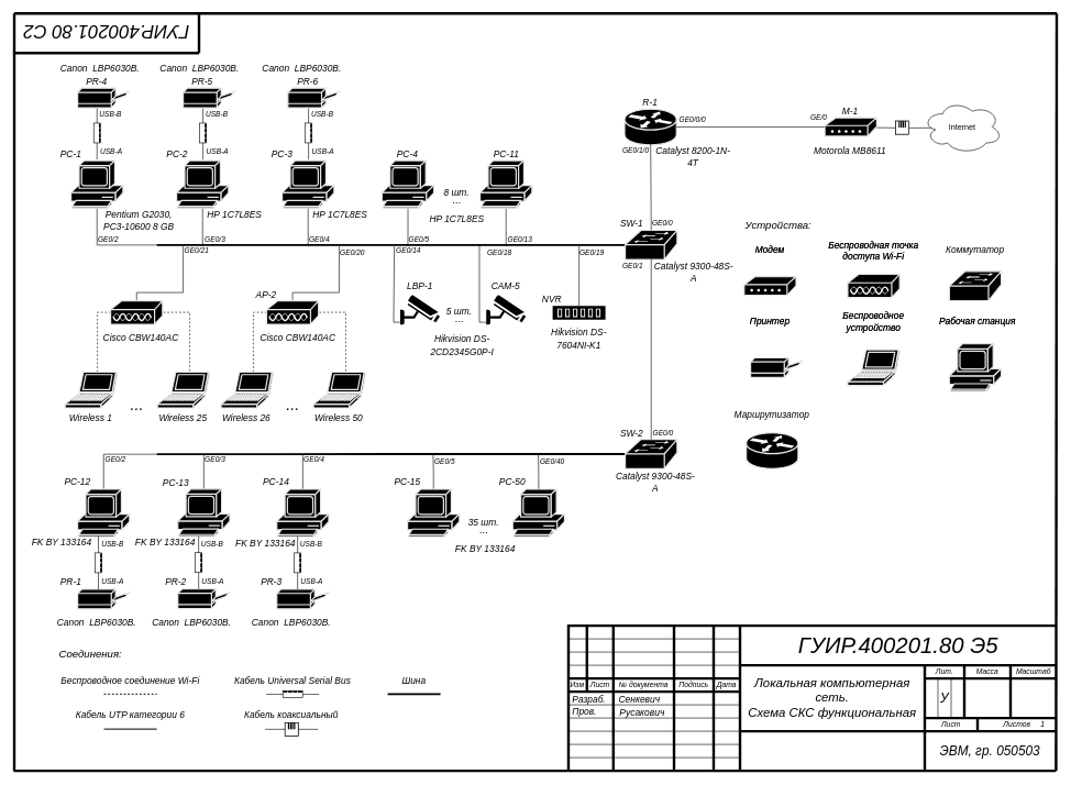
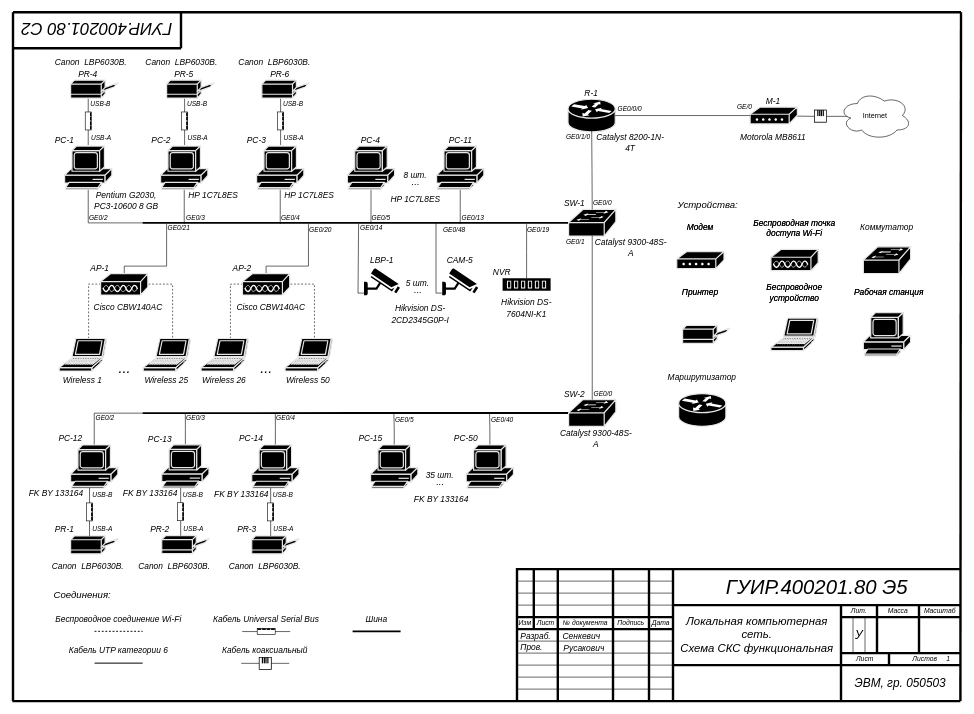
- <mxCell id="323" value="&lt;span style=&quot;font-size: 11px;&quot;&gt;GE0/18&lt;/span&gt;" style="text;html=1;strokeColor=none;fillColor=none;align=left;verticalAlign=middle;whiteSpace=wrap;rounded=0;dashed=1;fillStyle=auto;strokeWidth=2;fontFamily=Arial;fontSize=11;fontStyle=2" parent="61" vertex="1"><mxGeometry x="736" y="373" width="40" height="20" as="geometry" /></mxCell>
+ <mxCell id="323" value="&lt;span style=&quot;font-size: 11px;&quot;&gt;GE0/48&lt;/span&gt;" style="text;html=1;strokeColor=none;fillColor=none;align=left;verticalAlign=middle;whiteSpace=wrap;rounded=0;dashed=1;fillStyle=auto;strokeWidth=2;fontFamily=Arial;fontSize=11;fontStyle=2" parent="61" vertex="1"><mxGeometry x="736" y="373" width="40" height="20" as="geometry" /></mxCell>
+ <mxCell id="276" value="AP-1" style="text;html=1;strokeColor=none;fillColor=none;align=center;verticalAlign=middle;whiteSpace=wrap;rounded=0;dashed=1;fillStyle=auto;strokeWidth=2;fontFamily=Arial;fontSize=14;fontStyle=2" parent="61" vertex="1"><mxGeometry x="126.36" y="435.51" width="80" height="20" as="geometry" /></mxCell>
